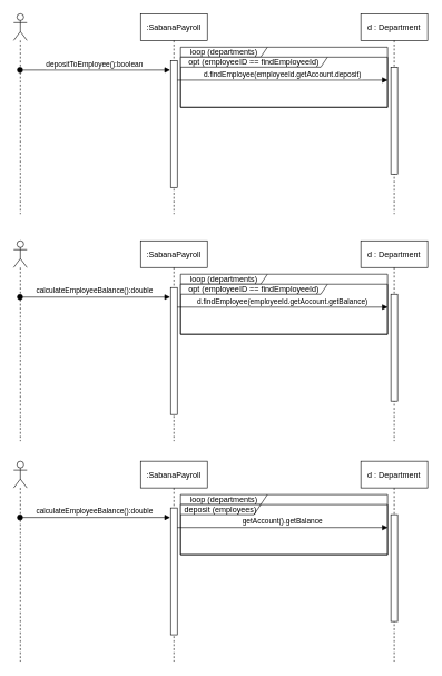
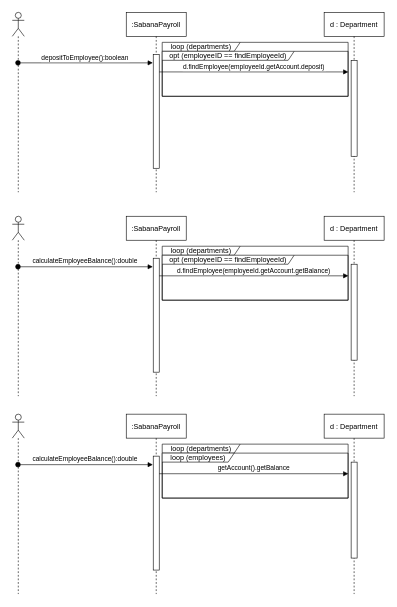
- <mxCell id="21" value="deposit (employees)" style="shape=umlFrame;whiteSpace=wrap;html=1;width=120;height=15;fontStyle=0" vertex="1" parent="1"><mxGeometry x="270" y="755" width="310" height="75" as="geometry" /></mxCell>
+ <mxCell id="21" value="loop (employees)" style="shape=umlFrame;whiteSpace=wrap;html=1;width=120;height=15;fontStyle=0" vertex="1" parent="1"><mxGeometry x="270" y="755" width="310" height="75" as="geometry" /></mxCell>
